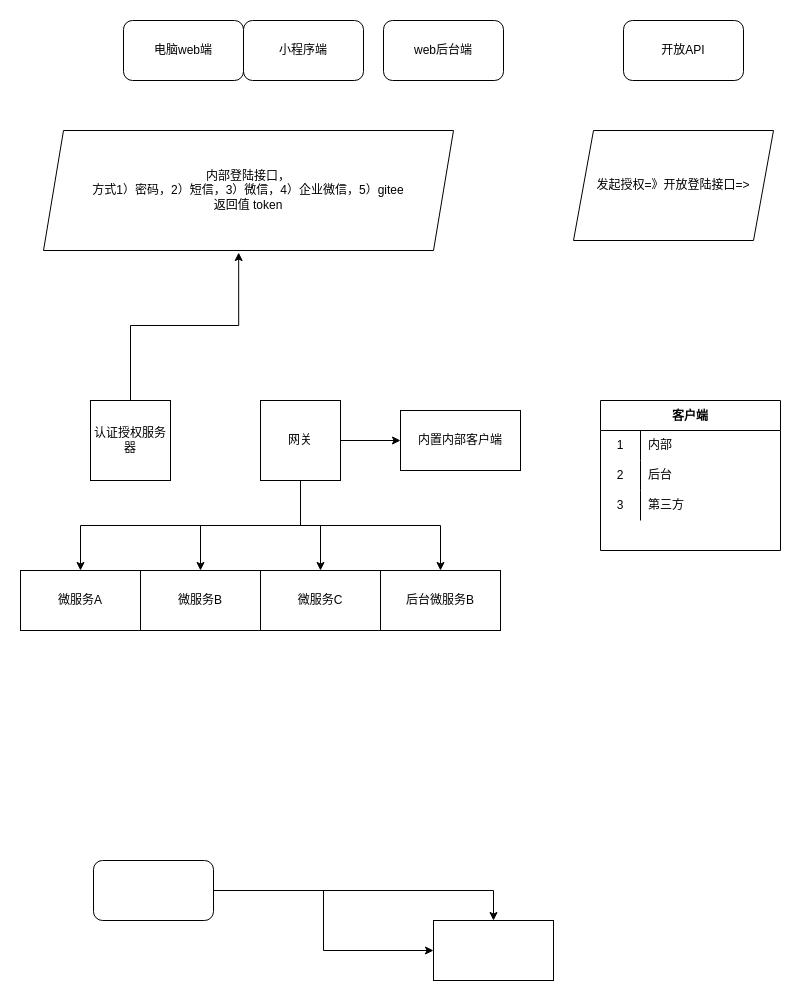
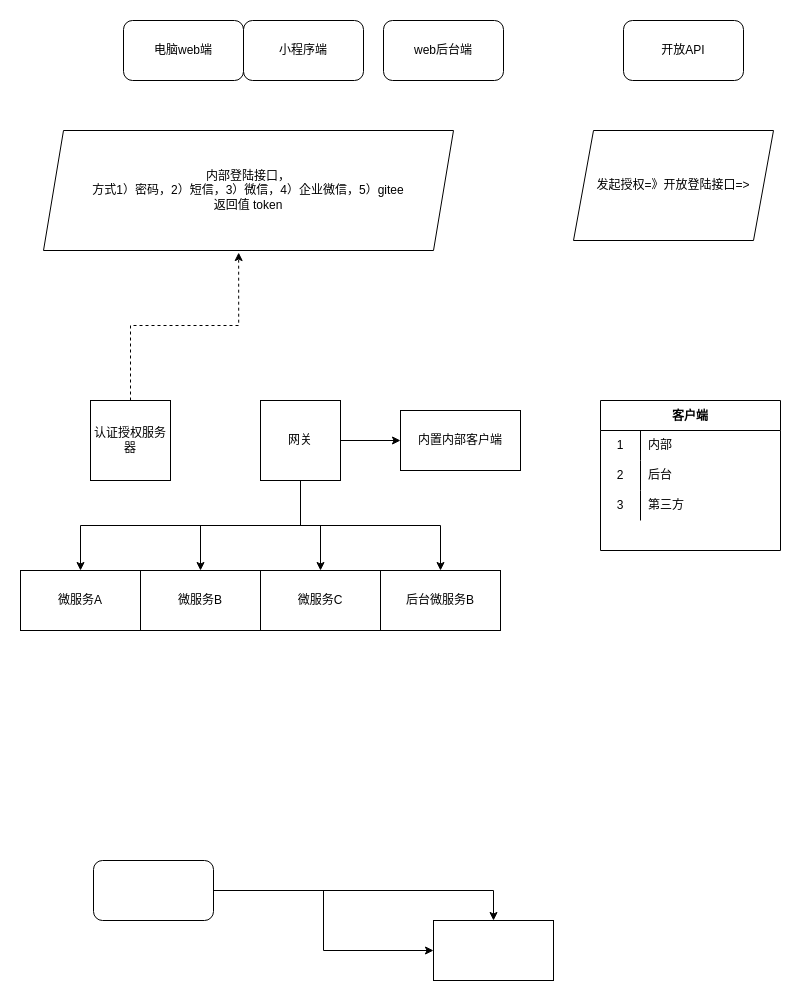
- <mxCell id="2" style="edgeStyle=orthogonalEdgeStyle;rounded=0;orthogonalLoop=1;jettySize=auto;html=1;entryX=0.476;entryY=1.017;entryDx=0;entryDy=0;entryPerimeter=0;" parent="1" source="3" target="29" edge="1"><mxGeometry relative="1" as="geometry" /></mxCell>
+ <mxCell id="2" style="edgeStyle=orthogonalEdgeStyle;rounded=0;orthogonalLoop=1;jettySize=auto;html=1;entryX=0.476;entryY=1.017;entryDx=0;entryDy=0;entryPerimeter=0;dashed=1;" parent="1" source="3" target="29" edge="1"><mxGeometry relative="1" as="geometry" /></mxCell>
